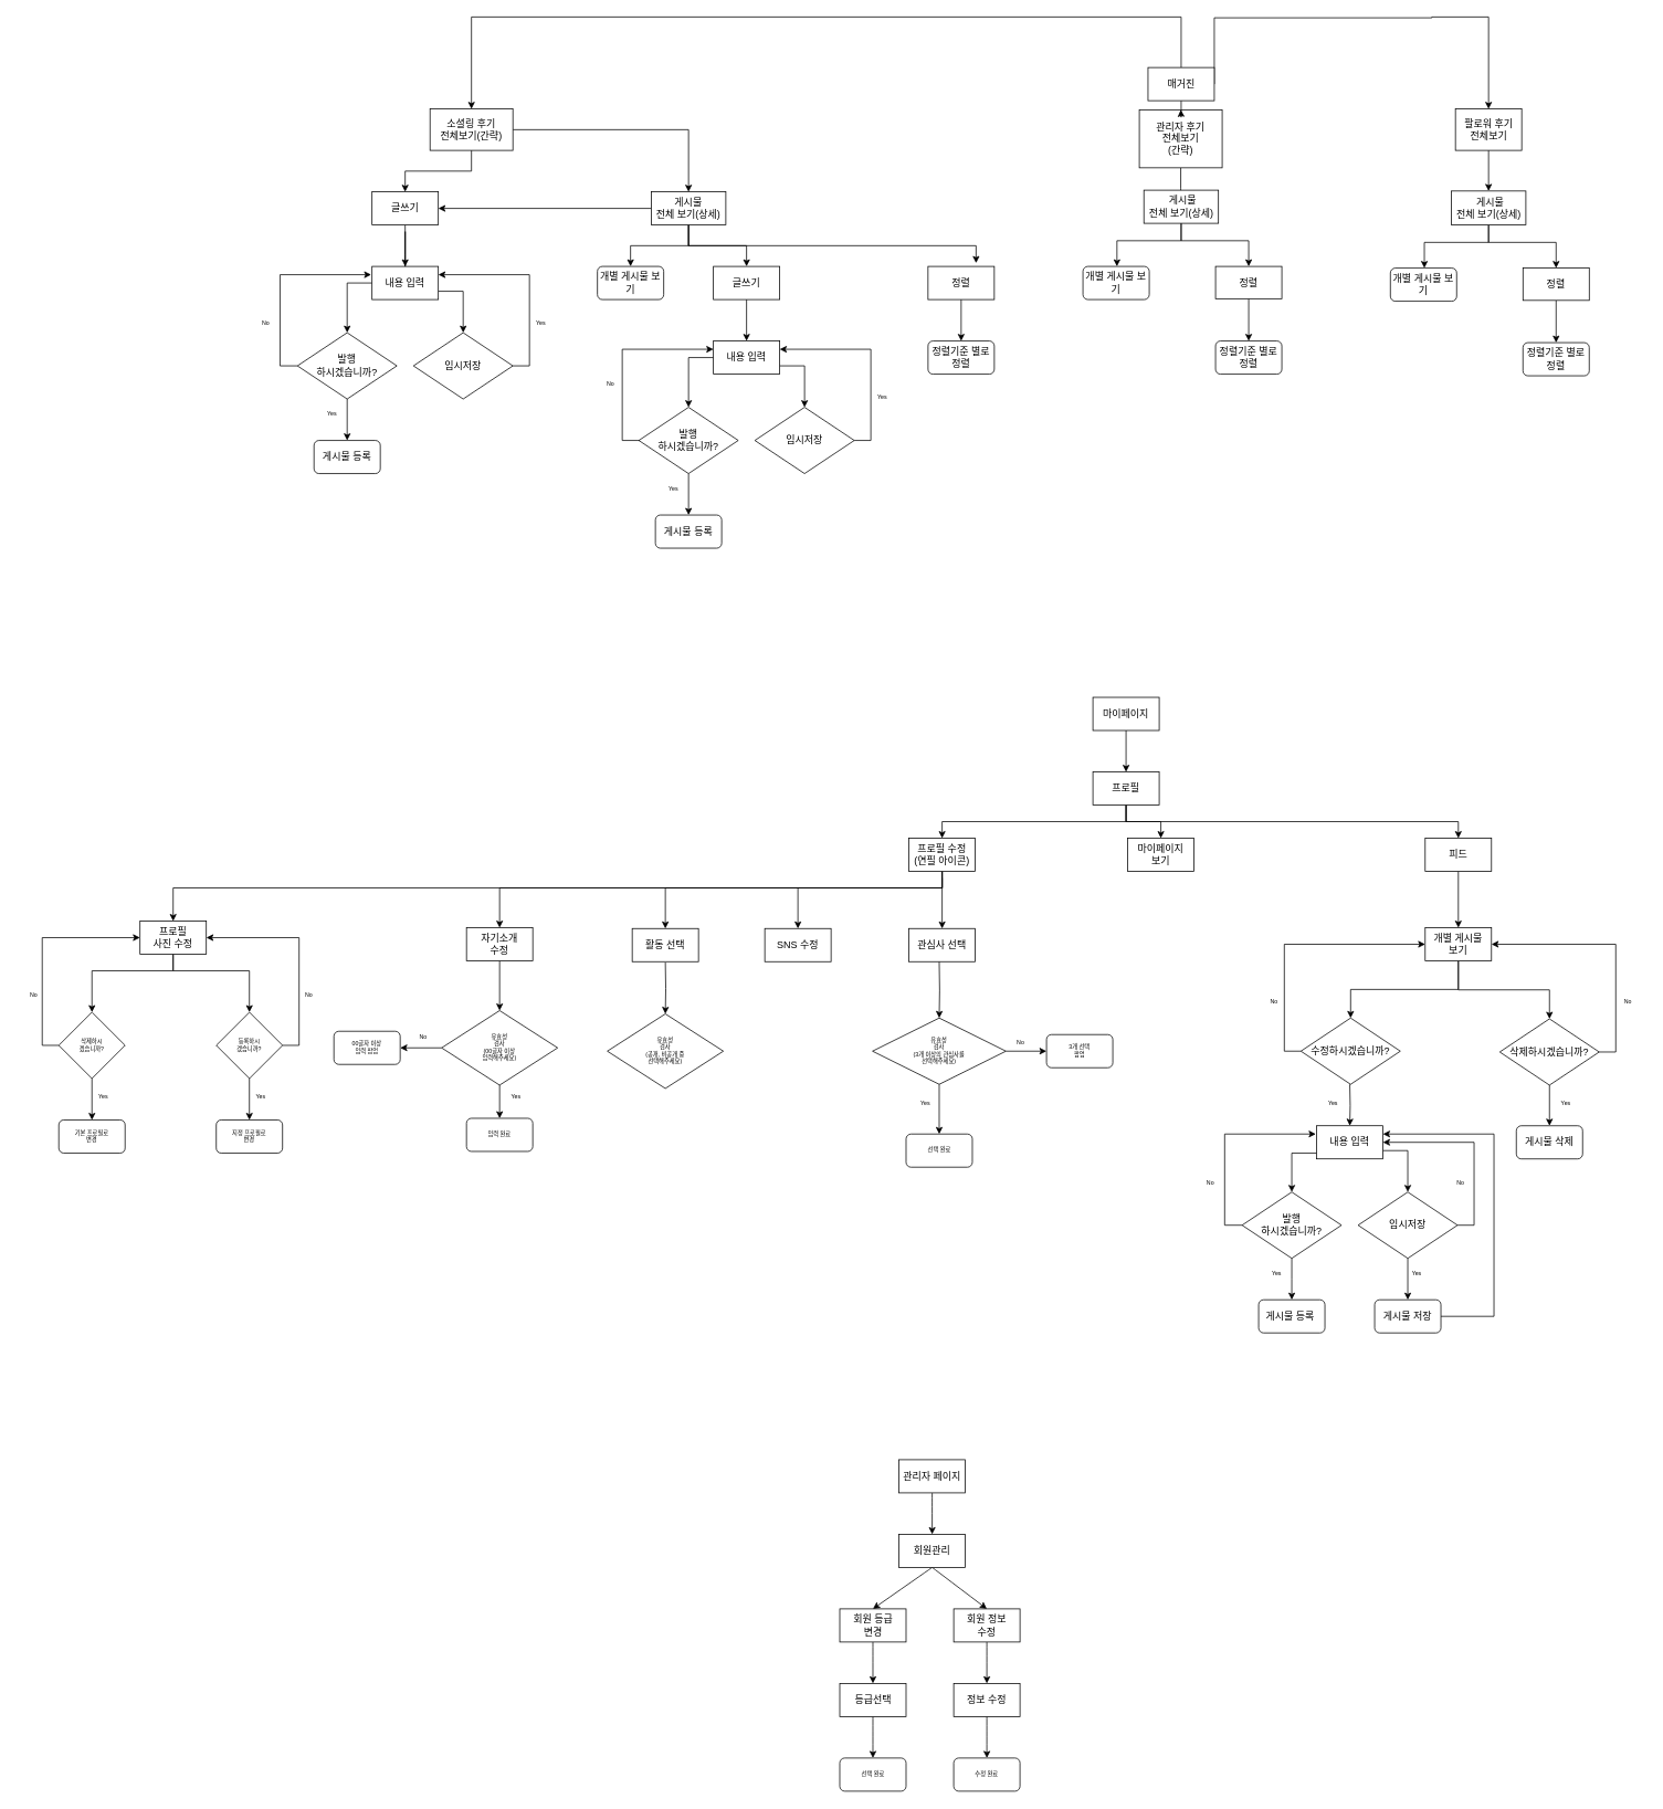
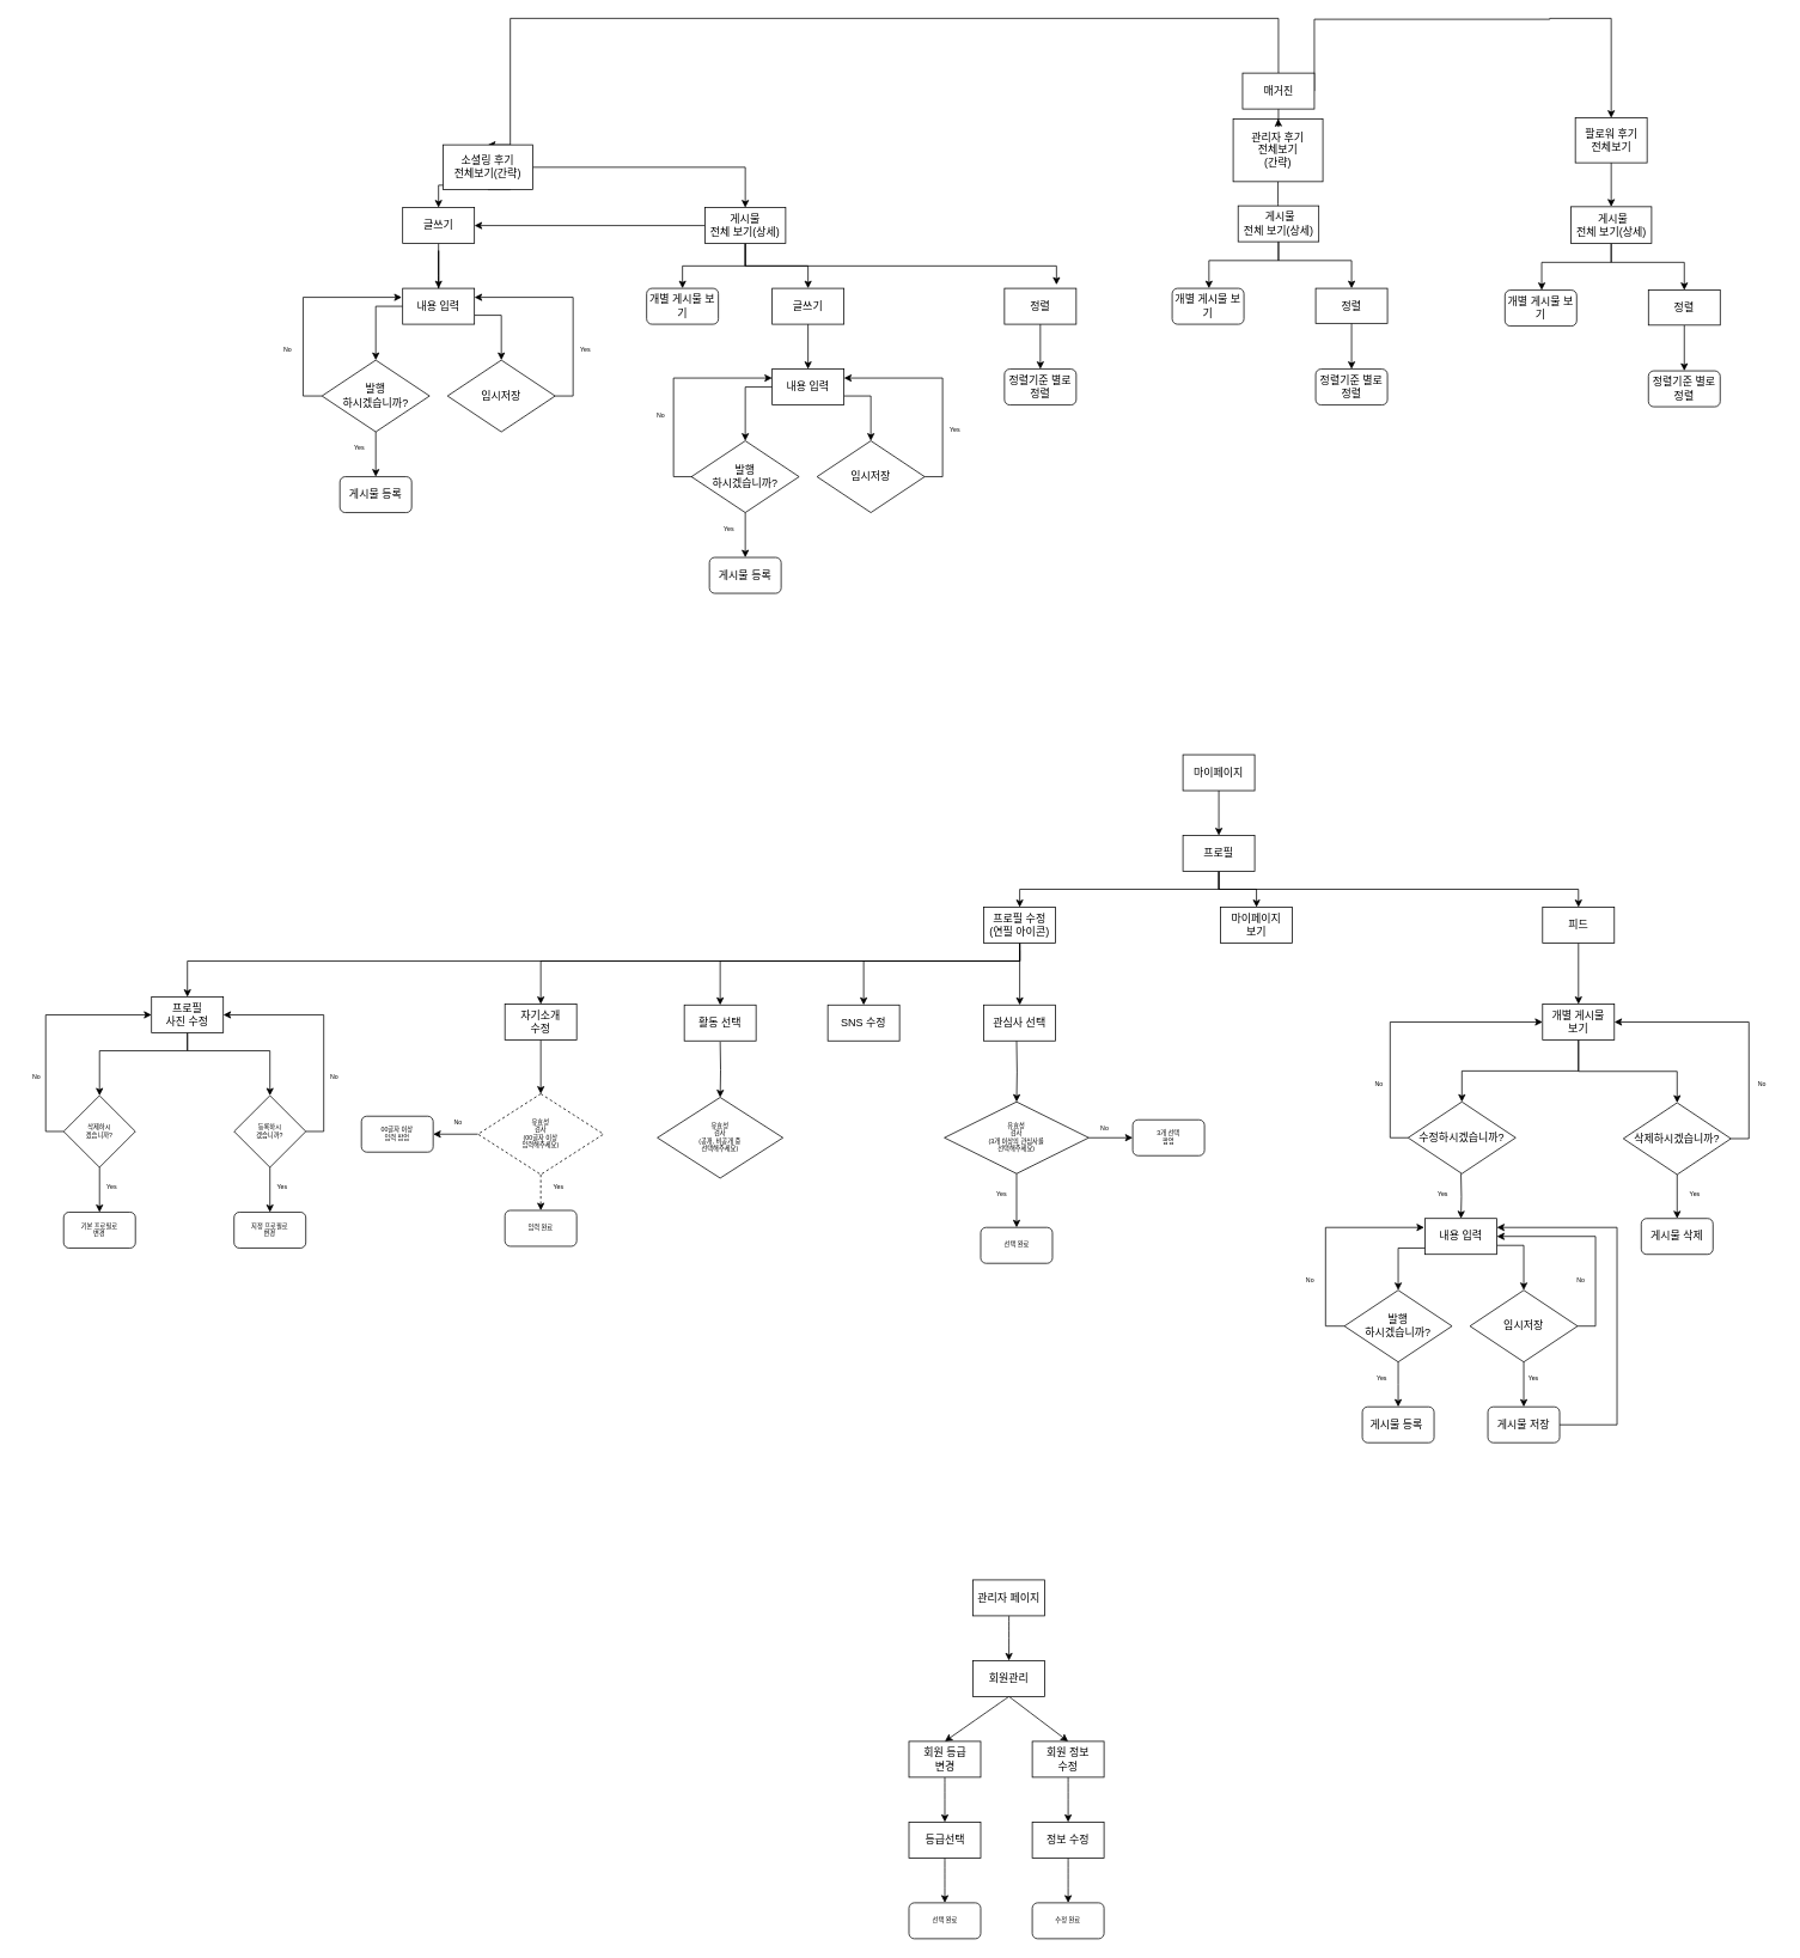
- <mxCell id="10" value="소셜링 후기 &lt;br&gt;전체보기(간략)" style="rounded=0;whiteSpace=wrap;html=1;" parent="1" vertex="1"><mxGeometry x="518" y="131" width="100" height="50" as="geometry" /></mxCell>
+ <mxCell id="10" value="소셜링 후기 &lt;br&gt;전체보기(간략)" style="rounded=0;whiteSpace=wrap;html=1;" parent="1" vertex="1"><mxGeometry x="493" y="161" width="100" height="50" as="geometry" /></mxCell>
- <mxCell id="100" value="유효성&lt;br&gt;검사&lt;br&gt;(00글자 이상 &lt;br&gt;입력해주세요)" style="rhombus;whiteSpace=wrap;html=1;fontSize=7;" parent="1" vertex="1"><mxGeometry x="532" y="1219" width="140" height="90" as="geometry" /></mxCell>
+ <mxCell id="100" value="유효성&lt;br&gt;검사&lt;br&gt;(00글자 이상 &lt;br&gt;입력해주세요)" style="rhombus;whiteSpace=wrap;html=1;fontSize=7;dashed=1;" parent="1" vertex="1"><mxGeometry x="532" y="1219" width="140" height="90" as="geometry" /></mxCell>
- <mxCell id="99" style="edgeStyle=orthogonalEdgeStyle;rounded=0;orthogonalLoop=1;jettySize=auto;html=1;exitX=0.5;exitY=1;exitDx=0;exitDy=0;entryX=0.5;entryY=0;entryDx=0;entryDy=0;endArrow=classic;endFill=1;sourcePerimeterSpacing=8;targetPerimeterSpacing=8;" parent="1" source="100" target="101" edge="1"><mxGeometry relative="1" as="geometry" /></mxCell>
+ <mxCell id="99" style="edgeStyle=orthogonalEdgeStyle;rounded=0;orthogonalLoop=1;jettySize=auto;html=1;exitX=0.5;exitY=1;exitDx=0;exitDy=0;entryX=0.5;entryY=0;entryDx=0;entryDy=0;endArrow=classic;endFill=1;sourcePerimeterSpacing=8;targetPerimeterSpacing=8;dashed=1;" parent="1" source="100" target="101" edge="1"><mxGeometry relative="1" as="geometry" /></mxCell>
